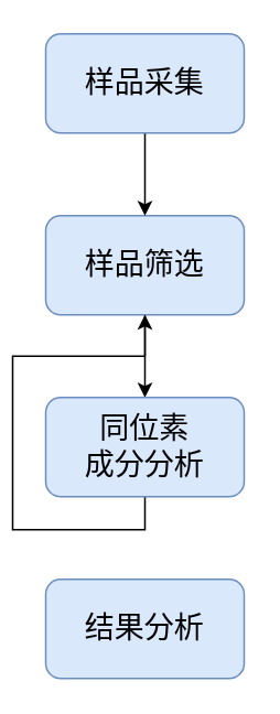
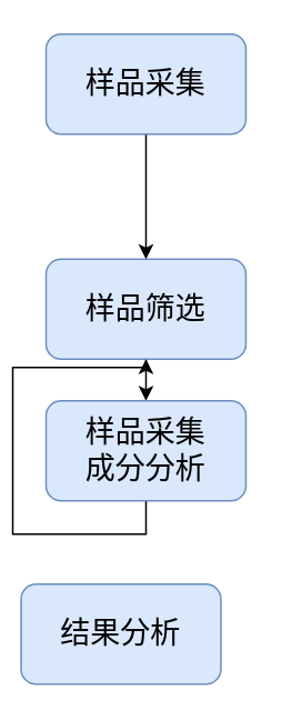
- <mxCell id="3" value="&lt;span style=&quot;font-size: 18px&quot;&gt;样品筛选&lt;/span&gt;" style="rounded=1;whiteSpace=wrap;html=1;fillColor=#dae8fc;strokeColor=#6c8ebf;" vertex="1" parent="1"><mxGeometry x="20" y="130" width="120" height="60" as="geometry" /></mxCell>
+ <mxCell id="3" value="&lt;span style=&quot;font-size: 18px&quot;&gt;样品筛选&lt;/span&gt;" style="rounded=1;whiteSpace=wrap;html=1;fillColor=#dae8fc;strokeColor=#6c8ebf;" vertex="1" parent="1"><mxGeometry x="20" y="155" width="120" height="60" as="geometry" /></mxCell>
- <mxCell id="8" value="&lt;span style=&quot;font-size: 18px&quot;&gt;同位素&lt;/span&gt;&lt;br style=&quot;font-size: 18px&quot;&gt;&lt;span style=&quot;font-size: 18px&quot;&gt;成分分析&lt;/span&gt;" style="rounded=1;whiteSpace=wrap;html=1;fillColor=#dae8fc;strokeColor=#6c8ebf;" vertex="1" parent="1"><mxGeometry x="20" y="240" width="120" height="60" as="geometry" /></mxCell>
+ <mxCell id="8" value="&lt;span style=&quot;font-size: 18px&quot;&gt;样品采集&lt;/span&gt;&lt;br style=&quot;font-size: 18px&quot;&gt;&lt;span style=&quot;font-size: 18px&quot;&gt;成分分析&lt;/span&gt;" style="rounded=1;whiteSpace=wrap;html=1;fillColor=#dae8fc;strokeColor=#6c8ebf;" vertex="1" parent="1"><mxGeometry x="20" y="240" width="120" height="60" as="geometry" /></mxCell>
- <mxCell id="6" value="&lt;span style=&quot;font-size: 18px&quot;&gt;结果分析&lt;/span&gt;" style="rounded=1;whiteSpace=wrap;html=1;fillColor=#dae8fc;strokeColor=#6c8ebf;" vertex="1" parent="1"><mxGeometry x="20" y="350" width="120" height="60" as="geometry" /></mxCell>
+ <mxCell id="6" value="&lt;span style=&quot;font-size: 18px&quot;&gt;结果分析&lt;/span&gt;" style="rounded=1;whiteSpace=wrap;html=1;fillColor=#dae8fc;strokeColor=#6c8ebf;" vertex="1" parent="1"><mxGeometry x="5" y="350" width="120" height="60" as="geometry" /></mxCell>
